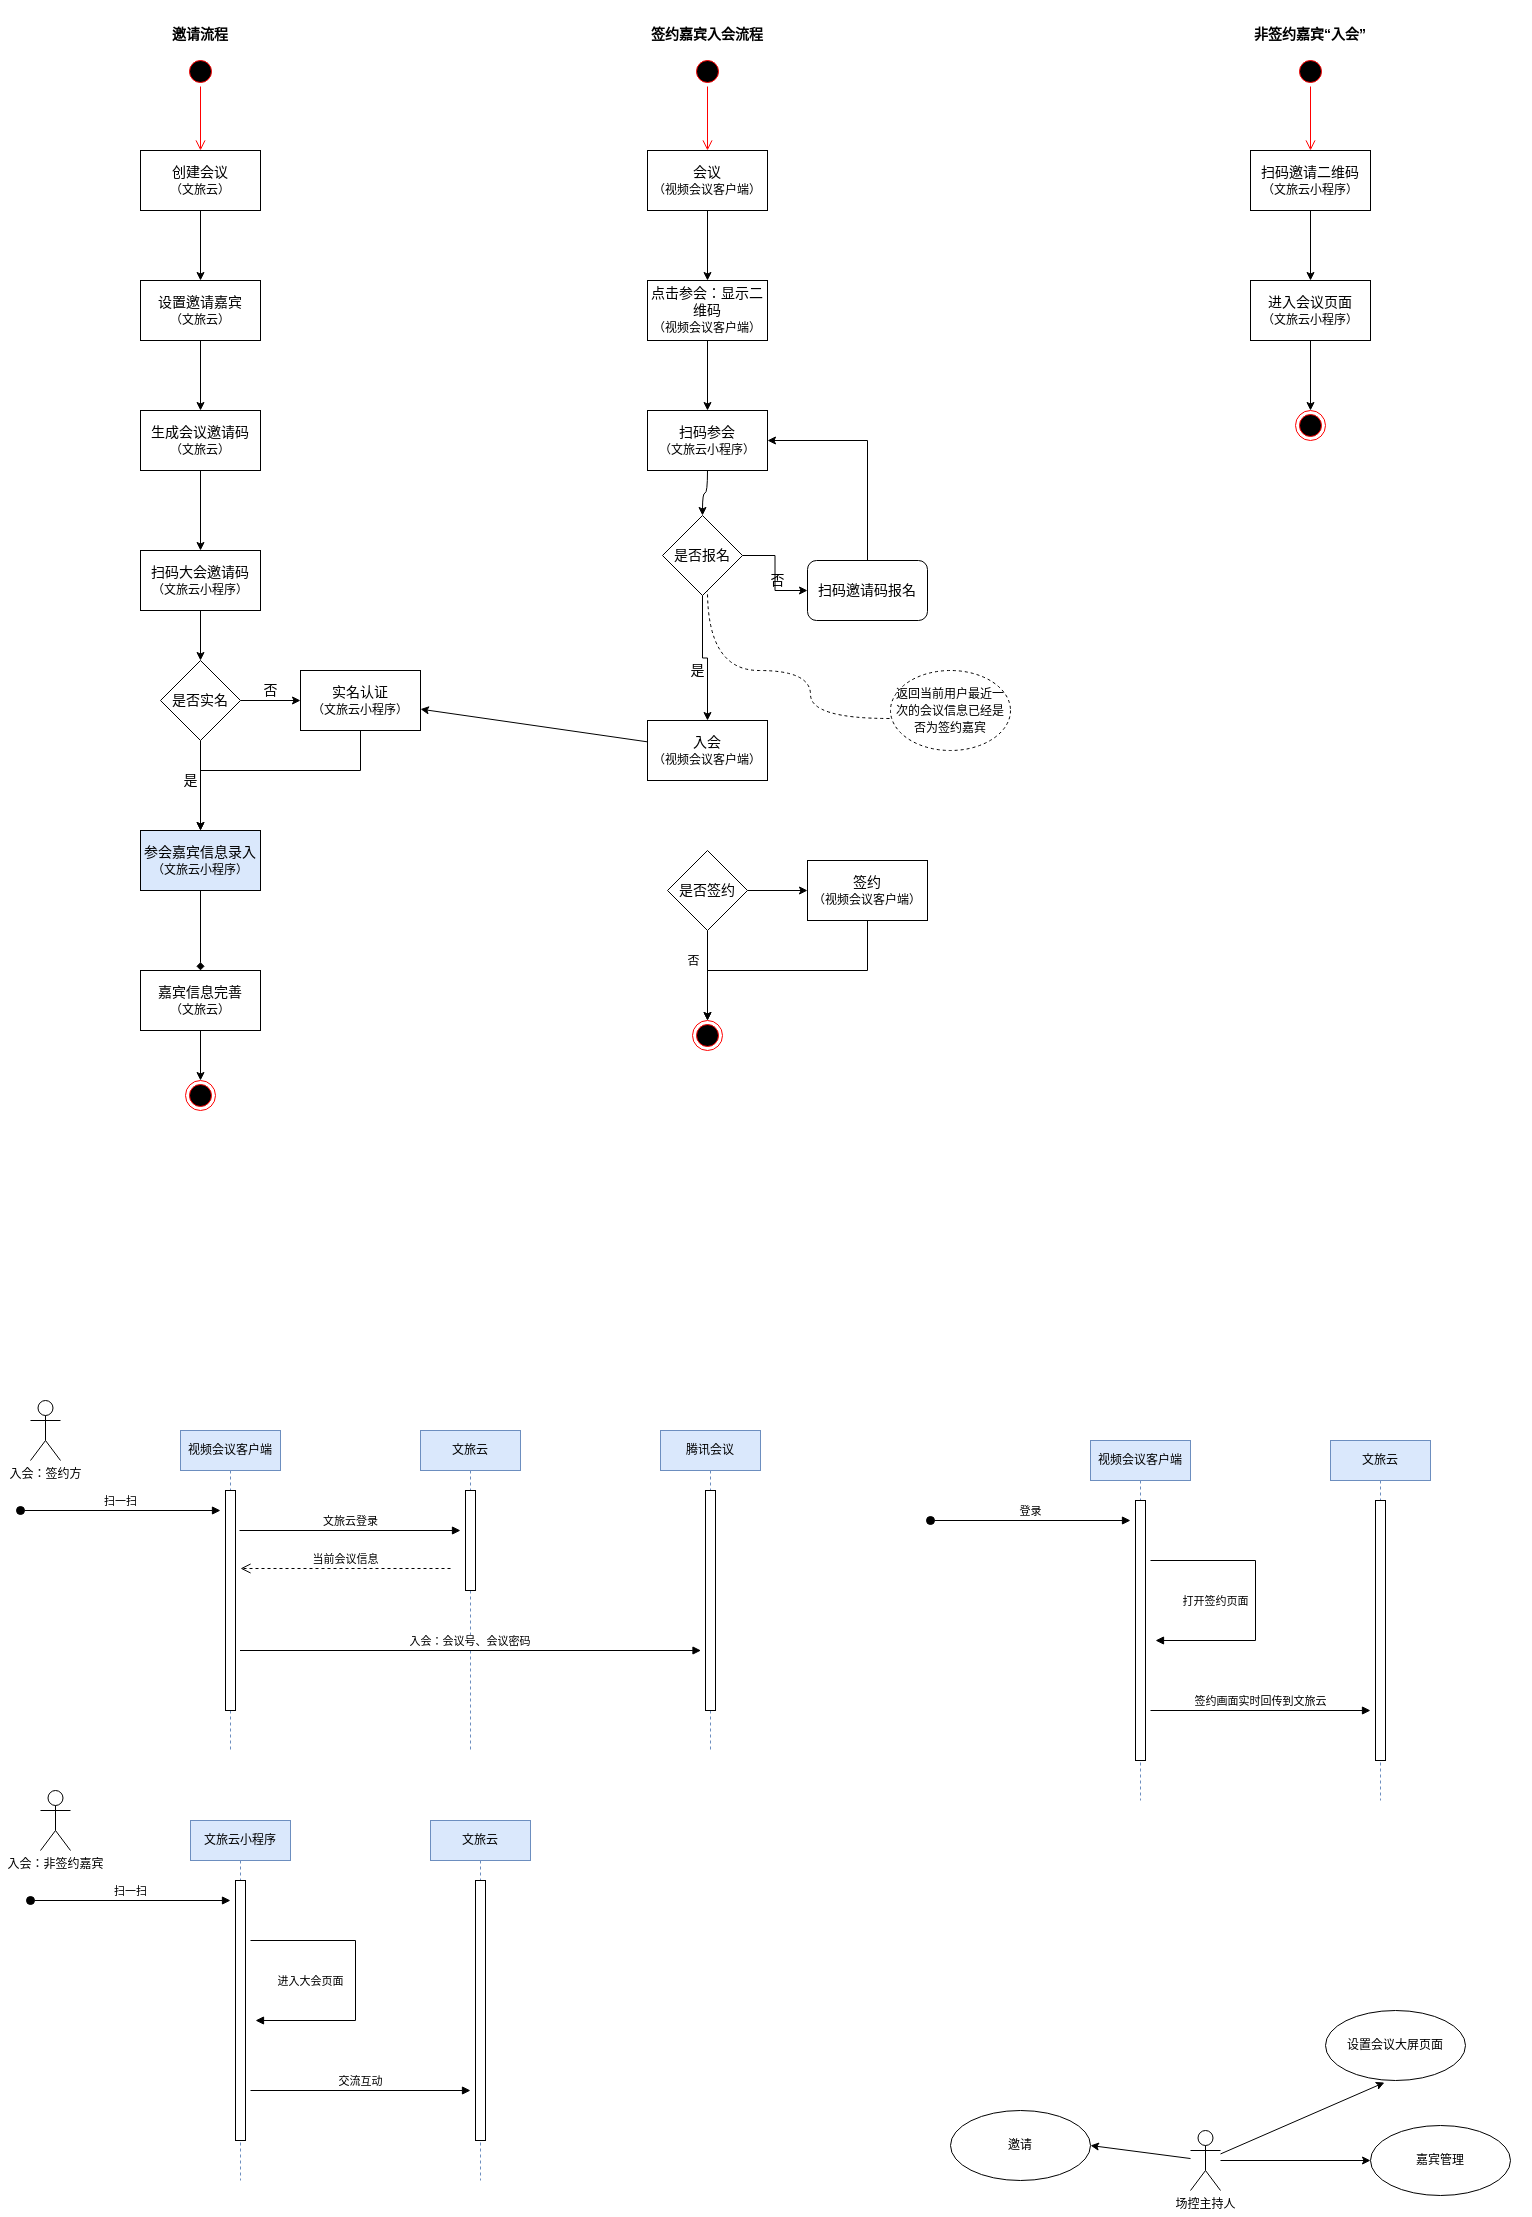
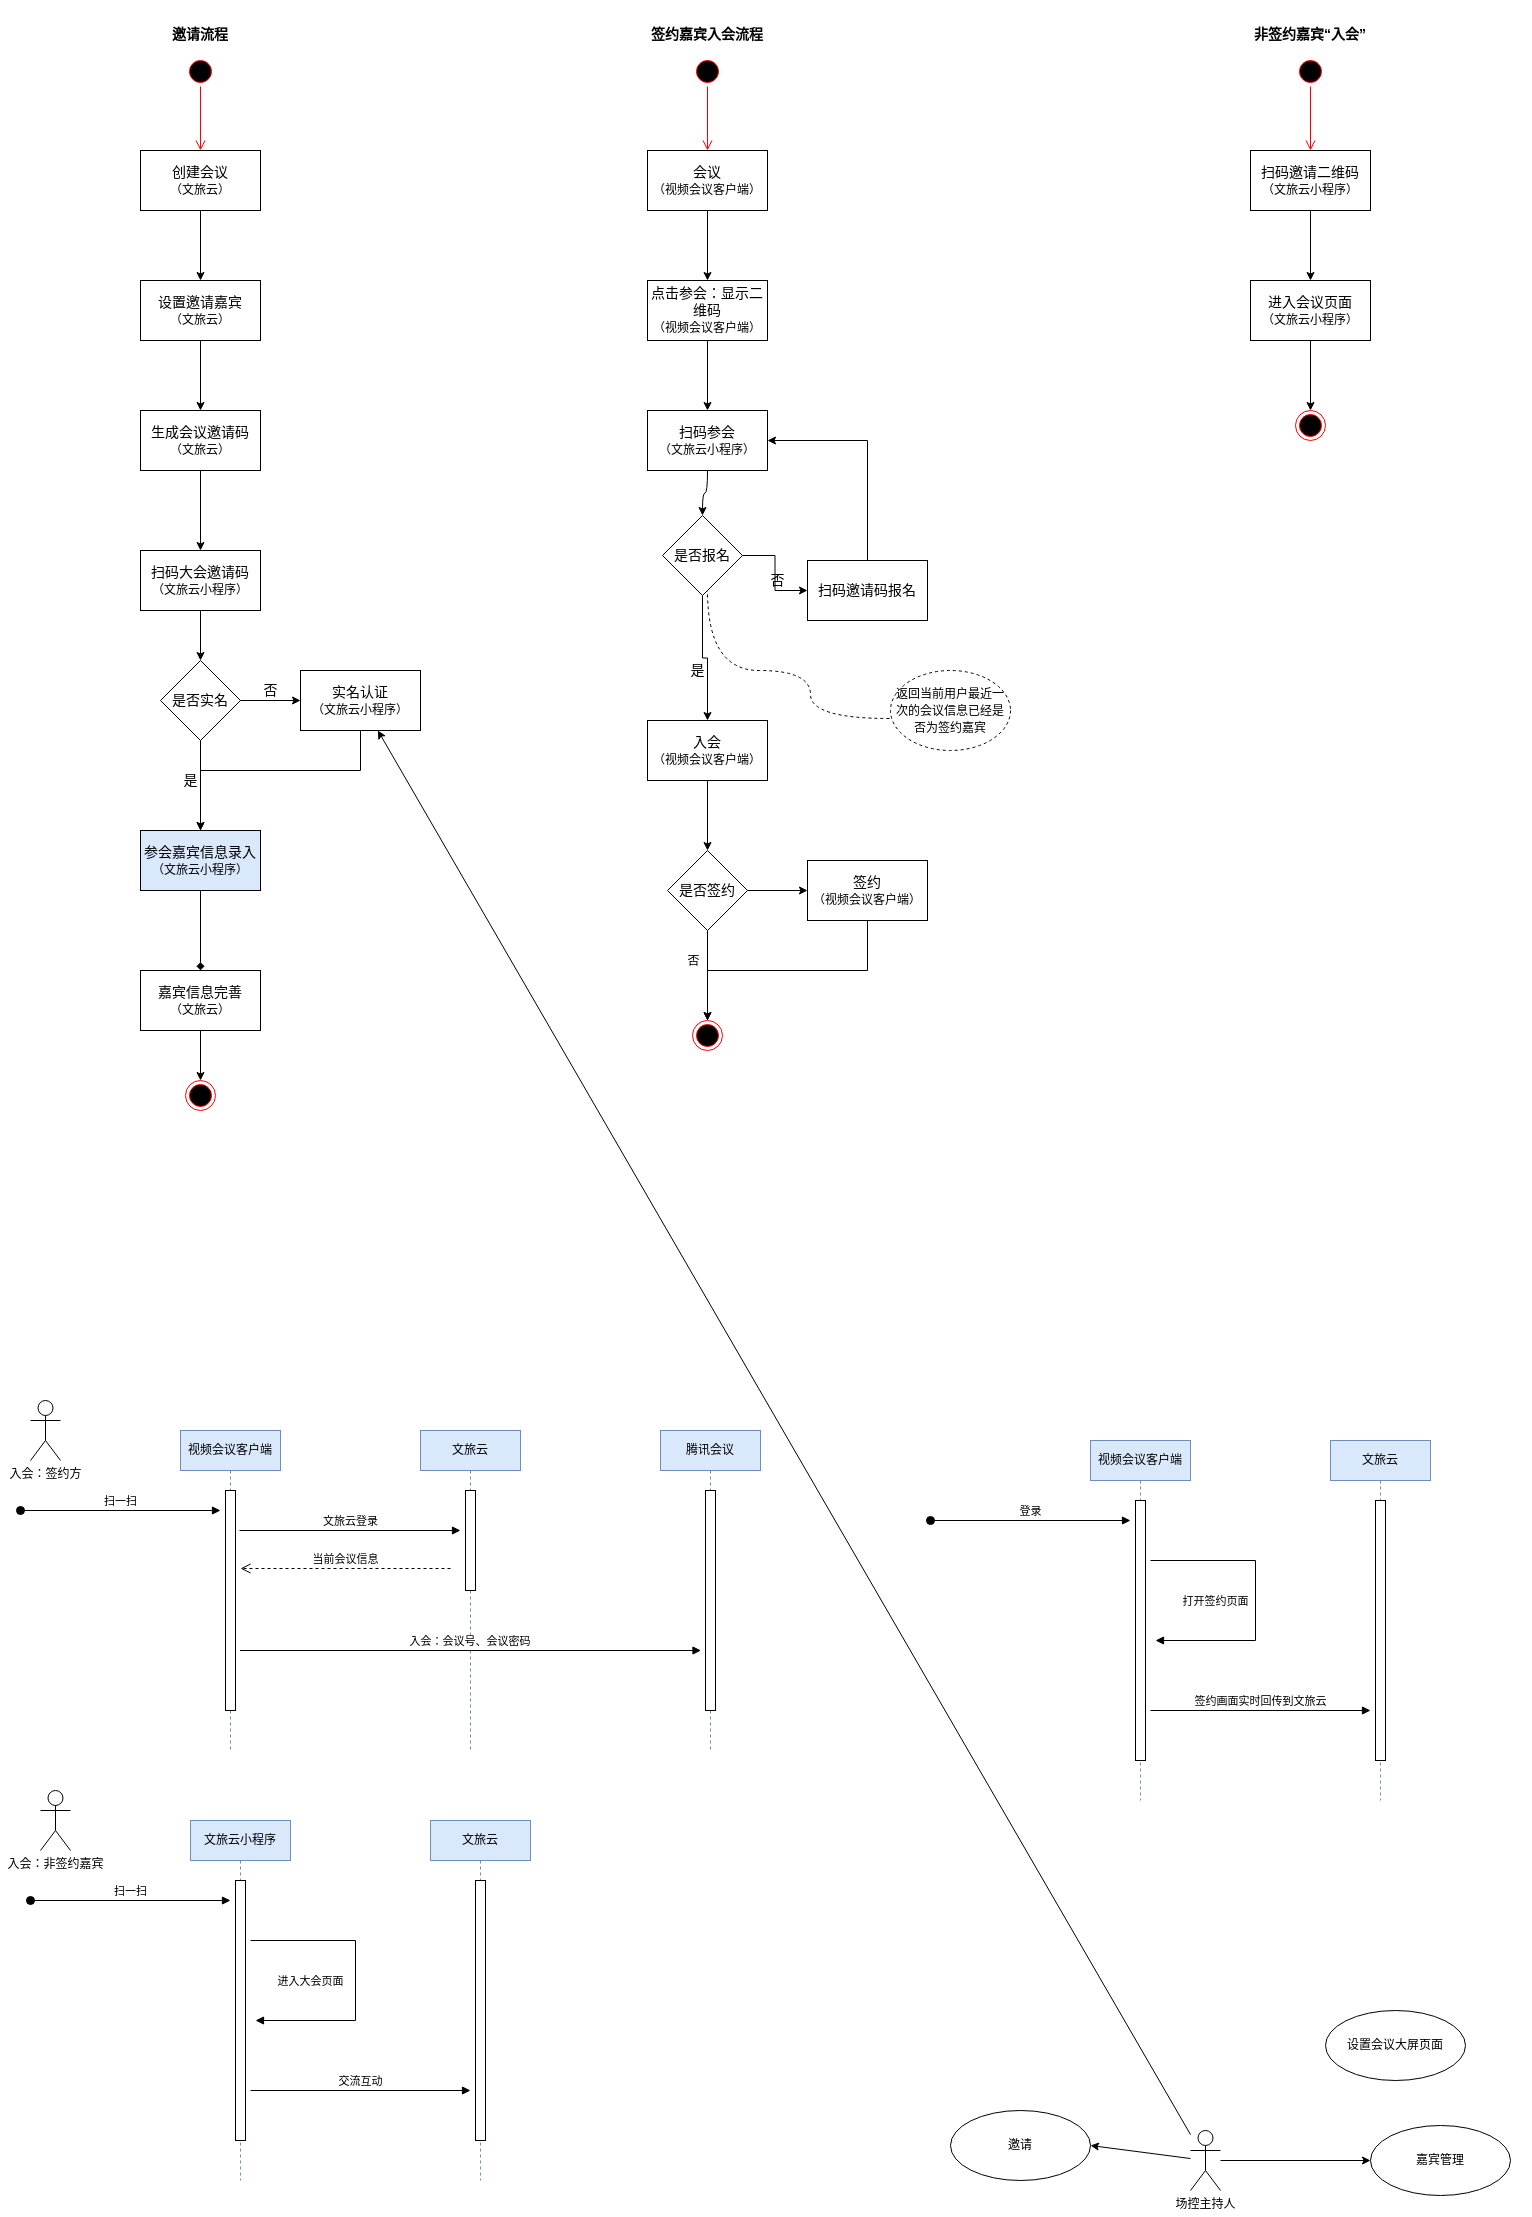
- <mxCell id="64" value="扫码邀请码报名" style="whiteSpace=wrap;html=1;fontSize=14;rounded=1;" parent="1" vertex="1"><mxGeometry x="807" y="560" width="120" height="60" as="geometry" /></mxCell>
+ <mxCell id="64" value="扫码邀请码报名" style="whiteSpace=wrap;html=1;fontSize=14;" parent="1" vertex="1"><mxGeometry x="807" y="560" width="120" height="60" as="geometry" /></mxCell>
- <mxCell id="60" value="" style="edgeStyle=none;rounded=0;orthogonalLoop=1;jettySize=auto;html=1;fontSize=12;endArrow=classic;endFill=1;" parent="1" source="61" target="43" edge="1"><mxGeometry relative="1" as="geometry" /></mxCell>
+ <mxCell id="60" value="" style="edgeStyle=none;rounded=0;orthogonalLoop=1;jettySize=auto;html=1;fontSize=12;endArrow=classic;endFill=1;" parent="1" source="61" target="74" edge="1"><mxGeometry relative="1" as="geometry" /></mxCell>
- <mxCell id="86" style="edgeStyle=none;rounded=0;orthogonalLoop=1;jettySize=auto;html=1;entryX=0.421;entryY=1.029;entryDx=0;entryDy=0;entryPerimeter=0;fontSize=12;endArrow=classic;endFill=1;" parent="1" source="89" target="90" edge="1"><mxGeometry relative="1" as="geometry" /></mxCell>
+ <mxCell id="86" style="edgeStyle=none;rounded=0;orthogonalLoop=1;jettySize=auto;html=1;fontSize=12;endArrow=classic;endFill=1;" parent="1" source="89" target="43" edge="1"><mxGeometry relative="1" as="geometry" /></mxCell>
